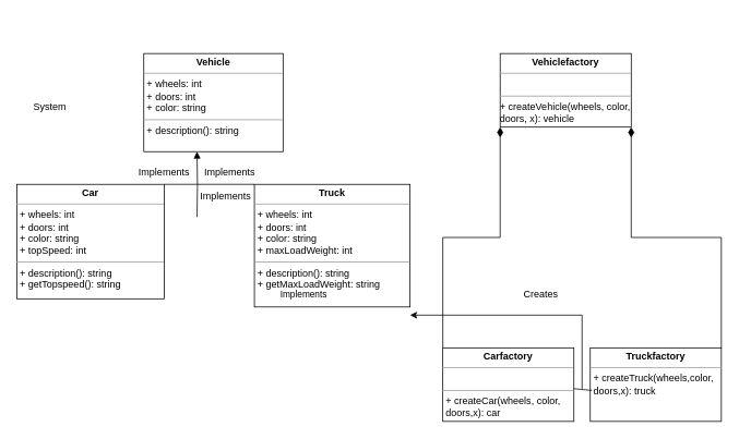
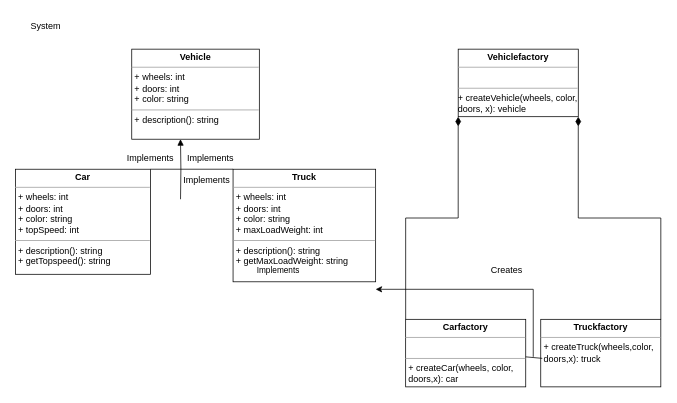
- <mxCell id="5" value="System" style="text;html=1;align=center;verticalAlign=middle;resizable=0;points=[];autosize=1;strokeColor=none;fillColor=none;" parent="1" vertex="1"><mxGeometry x="30" y="115" width="60" height="30" as="geometry" /></mxCell>
+ <mxCell id="5" value="System" style="text;html=1;align=center;verticalAlign=middle;resizable=0;points=[];autosize=1;strokeColor=none;fillColor=none;" parent="1" vertex="1"><mxGeometry x="30" y="20" width="60" height="30" as="geometry" /></mxCell>
- <mxCell id="16" value="Creates" style="text;html=1;strokeColor=none;fillColor=none;align=center;verticalAlign=middle;whiteSpace=wrap;rounded=0;" parent="1" vertex="1"><mxGeometry x="630" y="345" width="60" height="30" as="geometry" /></mxCell>
+ <mxCell id="16" value="Creates" style="text;html=1;strokeColor=none;fillColor=none;align=center;verticalAlign=middle;whiteSpace=wrap;rounded=0;" parent="1" vertex="1"><mxGeometry x="645" y="345" width="60" height="30" as="geometry" /></mxCell>
